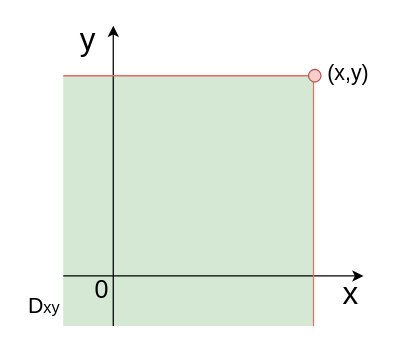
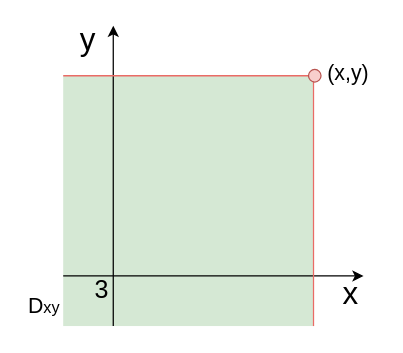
- <mxCell id="7" value="&lt;font style=&quot;font-size: 20px;&quot;&gt;0&lt;/font&gt;" style="text;html=1;strokeColor=none;fillColor=none;align=center;verticalAlign=middle;whiteSpace=wrap;rounded=0;" vertex="1" parent="1"><mxGeometry x="71" y="220" width="20" height="20" as="geometry" /></mxCell>
+ <mxCell id="7" value="&lt;font style=&quot;font-size: 20px;&quot;&gt;3&lt;/font&gt;" style="text;html=1;strokeColor=none;fillColor=none;align=center;verticalAlign=middle;whiteSpace=wrap;rounded=0;" vertex="1" parent="1"><mxGeometry x="71" y="220" width="20" height="20" as="geometry" /></mxCell>
